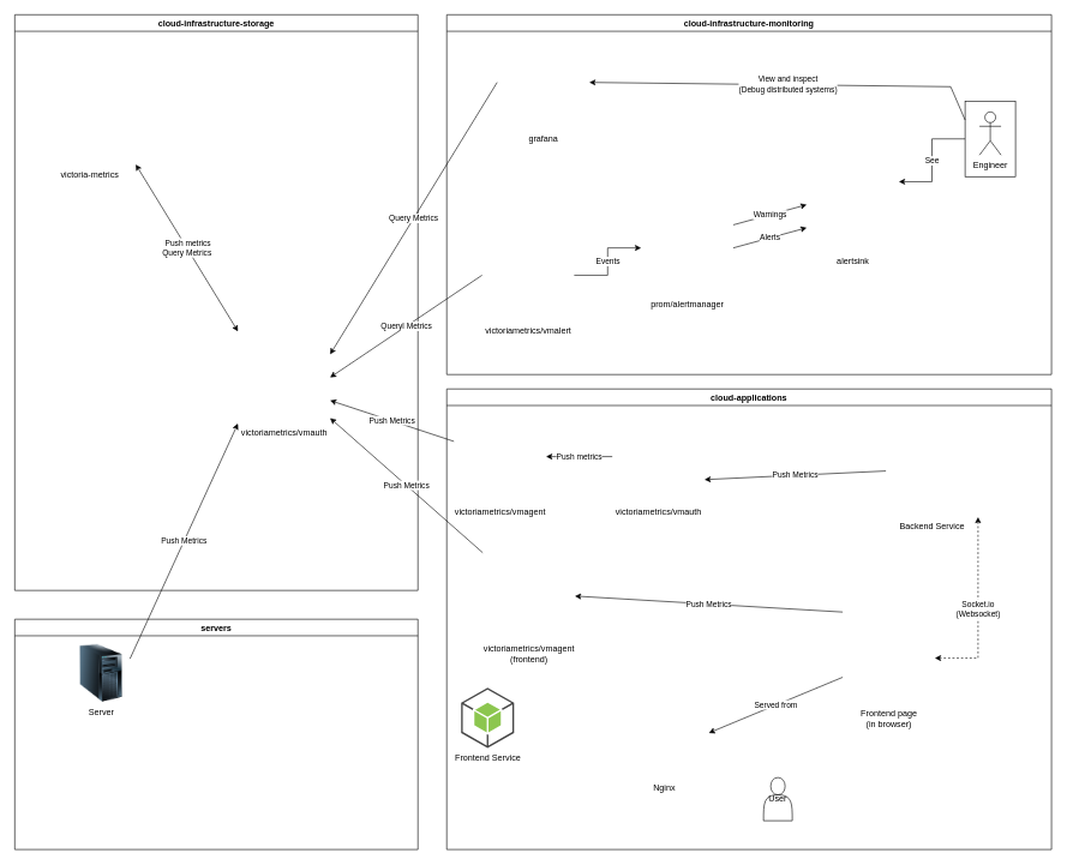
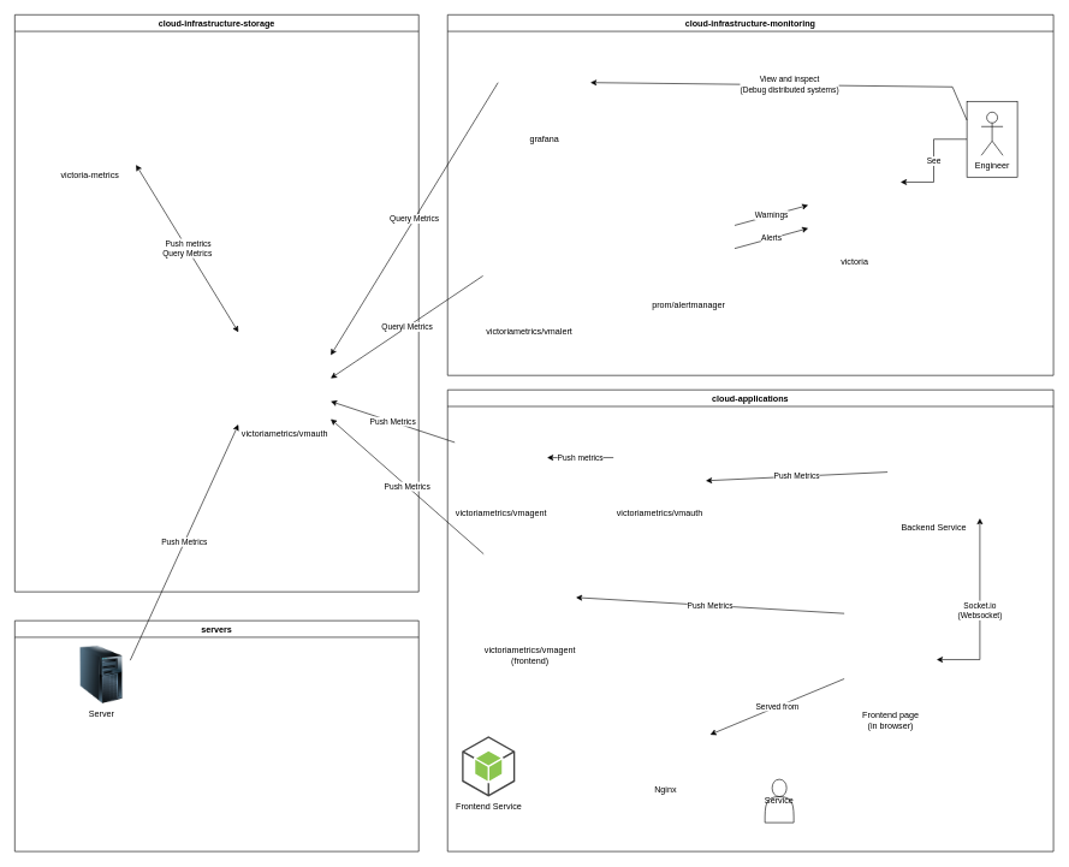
- <mxCell id="28" value="alertsink" style="shape=image;html=1;verticalAlign=top;verticalLabelPosition=bottom;labelBackgroundColor=#ffffff;imageAspect=0;aspect=fixed;image=https://cdn0.iconfinder.com/data/icons/social-media-2104/24/social_media_social_media_logo_docker-128.png" vertex="1" parent="16"><mxGeometry x="500" y="200" width="128" height="128" as="geometry" /></mxCell>
+ <mxCell id="28" value="victoria" style="shape=image;html=1;verticalAlign=top;verticalLabelPosition=bottom;labelBackgroundColor=#ffffff;imageAspect=0;aspect=fixed;image=https://cdn0.iconfinder.com/data/icons/social-media-2104/24/social_media_social_media_logo_docker-128.png" vertex="1" parent="16"><mxGeometry x="500" y="200" width="128" height="128" as="geometry" /></mxCell>
- <mxCell id="19" value="Events" style="edgeStyle=orthogonalEdgeStyle;rounded=0;orthogonalLoop=1;jettySize=auto;html=1;endArrow=classic;endFill=1;exitX=1;exitY=0.5;exitDx=0;exitDy=0;entryX=0;entryY=0.5;entryDx=0;entryDy=0;" parent="16" source="17" target="18" edge="1"><mxGeometry relative="1" as="geometry"><mxPoint x="200" y="320" as="sourcePoint" /><mxPoint x="242" y="274" as="targetPoint" /></mxGeometry></mxCell>
- <mxCell id="8" value="Socket.io&lt;br&gt;(Websocket)" style="edgeStyle=orthogonalEdgeStyle;rounded=0;orthogonalLoop=1;jettySize=auto;html=1;endArrow=classic;endFill=1;entryX=1;entryY=1;entryDx=0;entryDy=0;strokeColor=default;startArrow=classic;startFill=1;dashed=1;" parent="2" source="9" target="3" edge="1"><mxGeometry relative="1" as="geometry"><mxPoint x="422" y="284" as="targetPoint" /><Array as="points"><mxPoint x="738" y="374" /></Array></mxGeometry></mxCell>
+ <mxCell id="8" value="Socket.io&lt;br&gt;(Websocket)" style="edgeStyle=orthogonalEdgeStyle;rounded=0;orthogonalLoop=1;jettySize=auto;html=1;endArrow=classic;endFill=1;entryX=1;entryY=1;entryDx=0;entryDy=0;strokeColor=default;startArrow=classic;startFill=1;" parent="2" source="9" target="3" edge="1"><mxGeometry relative="1" as="geometry"><mxPoint x="422" y="284" as="targetPoint" /><Array as="points"><mxPoint x="738" y="374" /></Array></mxGeometry></mxCell>
- <mxCell id="7" value="&lt;span style=&quot;background-color: rgb(255, 255, 255);&quot;&gt;Frontend Service&lt;/span&gt;" style="outlineConnect=0;dashed=0;verticalLabelPosition=bottom;verticalAlign=top;align=center;html=1;shape=mxgraph.aws3.android;fillColor=#8CC64F;gradientColor=none;" parent="2" vertex="1"><mxGeometry x="20" y="415" width="73.5" height="84" as="geometry" /></mxCell>
+ <mxCell id="7" value="&lt;span style=&quot;background-color: rgb(255, 255, 255);&quot;&gt;Frontend Service&lt;/span&gt;" style="outlineConnect=0;dashed=0;verticalLabelPosition=bottom;verticalAlign=top;align=center;html=1;shape=mxgraph.aws3.android;fillColor=#8CC64F;gradientColor=none;" parent="2" vertex="1"><mxGeometry x="20" y="480" width="73.5" height="84" as="geometry" /></mxCell>
- <mxCell id="12" value="User" style="shape=actor;whiteSpace=wrap;html=1;" parent="2" vertex="1"><mxGeometry x="440" y="540" width="40" height="60" as="geometry" /></mxCell>
+ <mxCell id="12" value="Service" style="shape=actor;whiteSpace=wrap;html=1;" parent="2" vertex="1"><mxGeometry x="440" y="540" width="40" height="60" as="geometry" /></mxCell>
